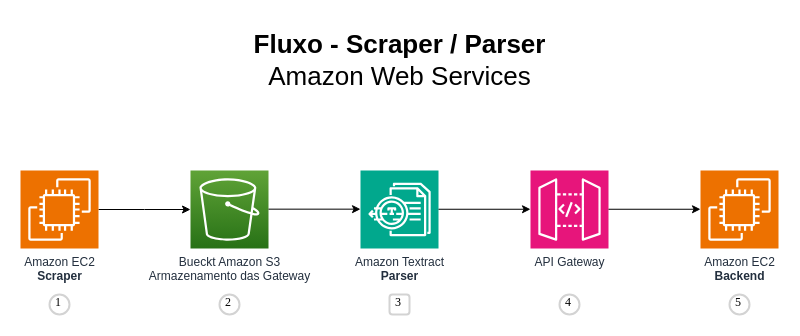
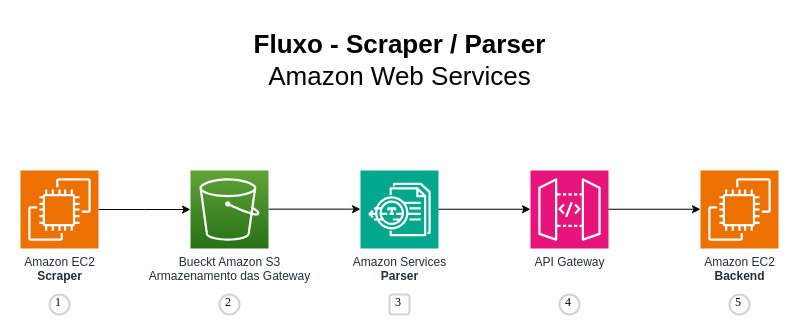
- <mxCell id="5" value="Amazon Textract&lt;br&gt;&lt;b&gt;Parser&lt;/b&gt;" style="sketch=0;points=[[0,0,0],[0.25,0,0],[0.5,0,0],[0.75,0,0],[1,0,0],[0,1,0],[0.25,1,0],[0.5,1,0],[0.75,1,0],[1,1,0],[0,0.25,0],[0,0.5,0],[0,0.75,0],[1,0.25,0],[1,0.5,0],[1,0.75,0]];outlineConnect=0;fontColor=#232F3E;fillColor=#01A88D;strokeColor=#ffffff;dashed=0;verticalLabelPosition=bottom;verticalAlign=top;align=center;html=1;fontSize=12;fontStyle=0;aspect=fixed;shape=mxgraph.aws4.resourceIcon;resIcon=mxgraph.aws4.textract;" vertex="1" parent="1"><mxGeometry x="360" y="170" width="78" height="78" as="geometry" /></mxCell>
+ <mxCell id="5" value="Amazon Services&lt;br&gt;&lt;b&gt;Parser&lt;/b&gt;" style="sketch=0;points=[[0,0,0],[0.25,0,0],[0.5,0,0],[0.75,0,0],[1,0,0],[0,1,0],[0.25,1,0],[0.5,1,0],[0.75,1,0],[1,1,0],[0,0.25,0],[0,0.5,0],[0,0.75,0],[1,0.25,0],[1,0.5,0],[1,0.75,0]];outlineConnect=0;fontColor=#232F3E;fillColor=#01A88D;strokeColor=#ffffff;dashed=0;verticalLabelPosition=bottom;verticalAlign=top;align=center;html=1;fontSize=12;fontStyle=0;aspect=fixed;shape=mxgraph.aws4.resourceIcon;resIcon=mxgraph.aws4.textract;" vertex="1" parent="1"><mxGeometry x="360" y="170" width="78" height="78" as="geometry" /></mxCell>
